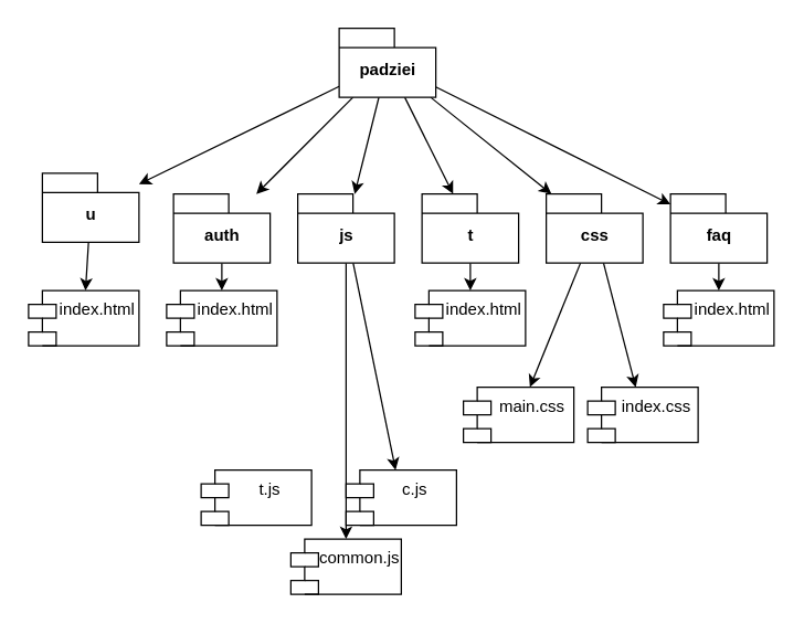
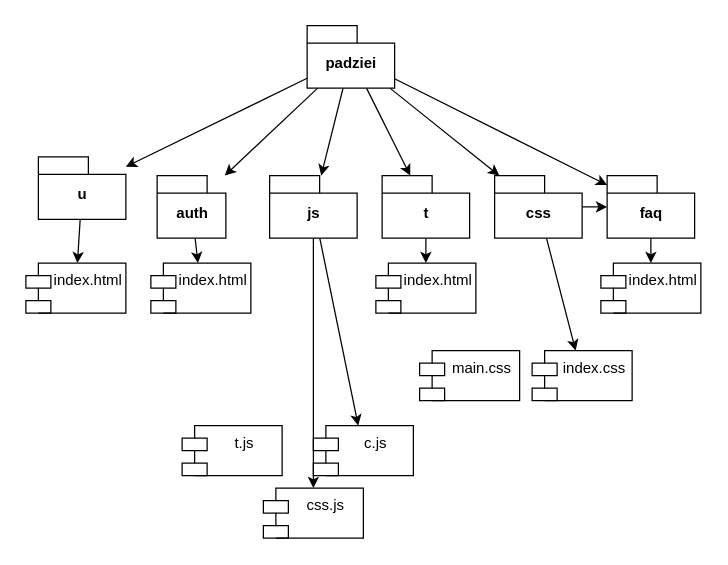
- <mxCell id="13" value="auth" style="shape=folder;fontStyle=1;spacingTop=10;tabWidth=40;tabHeight=14;tabPosition=left;html=1;" vertex="1" parent="1"><mxGeometry x="125" y="140" width="70" height="50" as="geometry" /></mxCell>
+ <mxCell id="13" value="auth" style="shape=folder;fontStyle=1;spacingTop=10;tabWidth=40;tabHeight=14;tabPosition=left;html=1;" vertex="1" parent="1"><mxGeometry x="125" y="140" width="55" height="50" as="geometry" /></mxCell>
- <mxCell id="9" style="edgeStyle=none;html=1;" edge="1" parent="1" source="11" target="30"><mxGeometry relative="1" as="geometry" /></mxCell>
+ <mxCell id="9" style="edgeStyle=none;html=1;" edge="1" parent="1" source="11" target="15"><mxGeometry relative="1" as="geometry" /></mxCell>
- <mxCell id="27" value="common.js" style="shape=module;align=left;spacingLeft=20;align=center;verticalAlign=top;" vertex="1" parent="1"><mxGeometry x="210" y="390" width="80" height="40" as="geometry" /></mxCell>
+ <mxCell id="27" value="css.js" style="shape=module;align=left;spacingLeft=20;align=center;verticalAlign=top;" vertex="1" parent="1"><mxGeometry x="210" y="390" width="80" height="40" as="geometry" /></mxCell>
